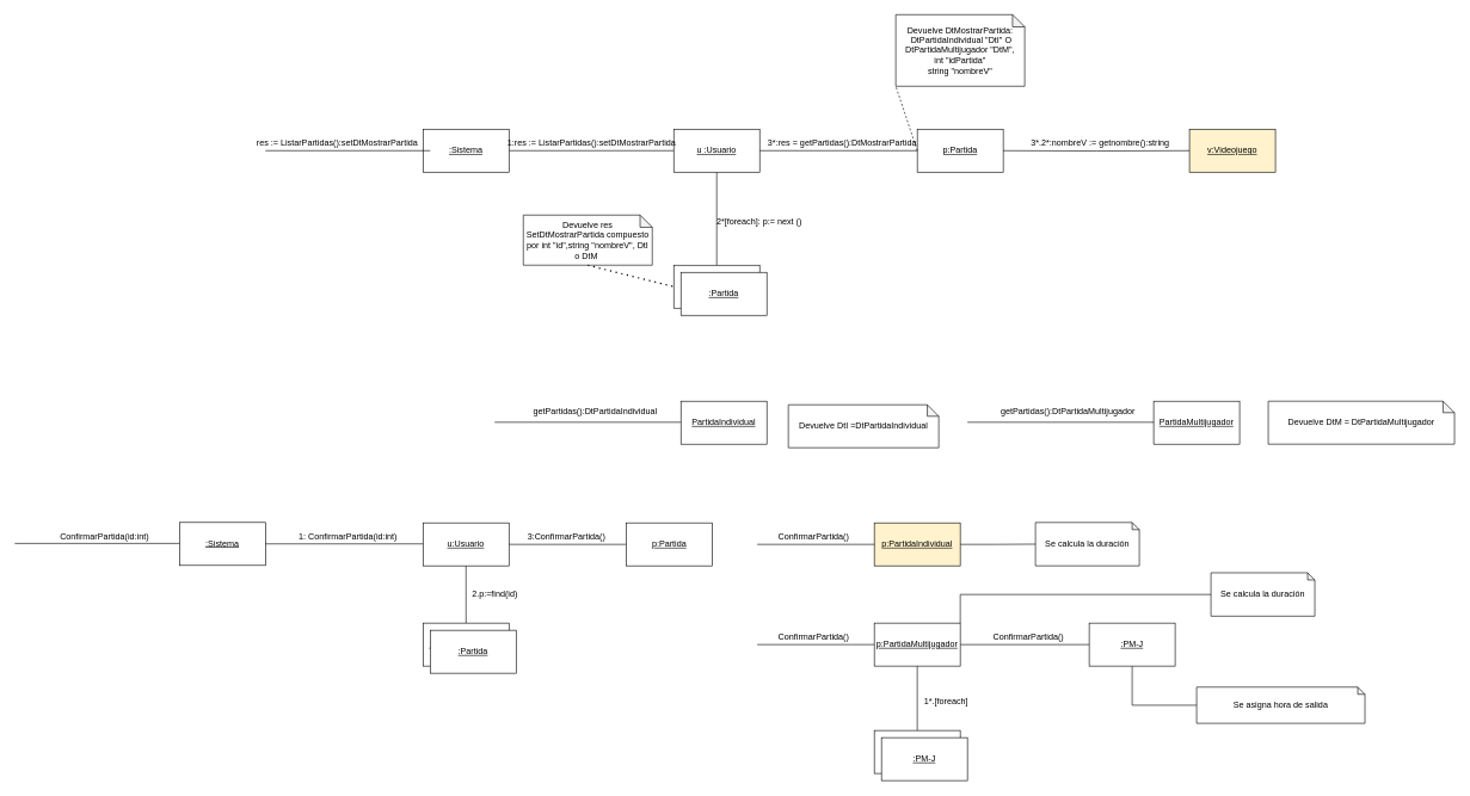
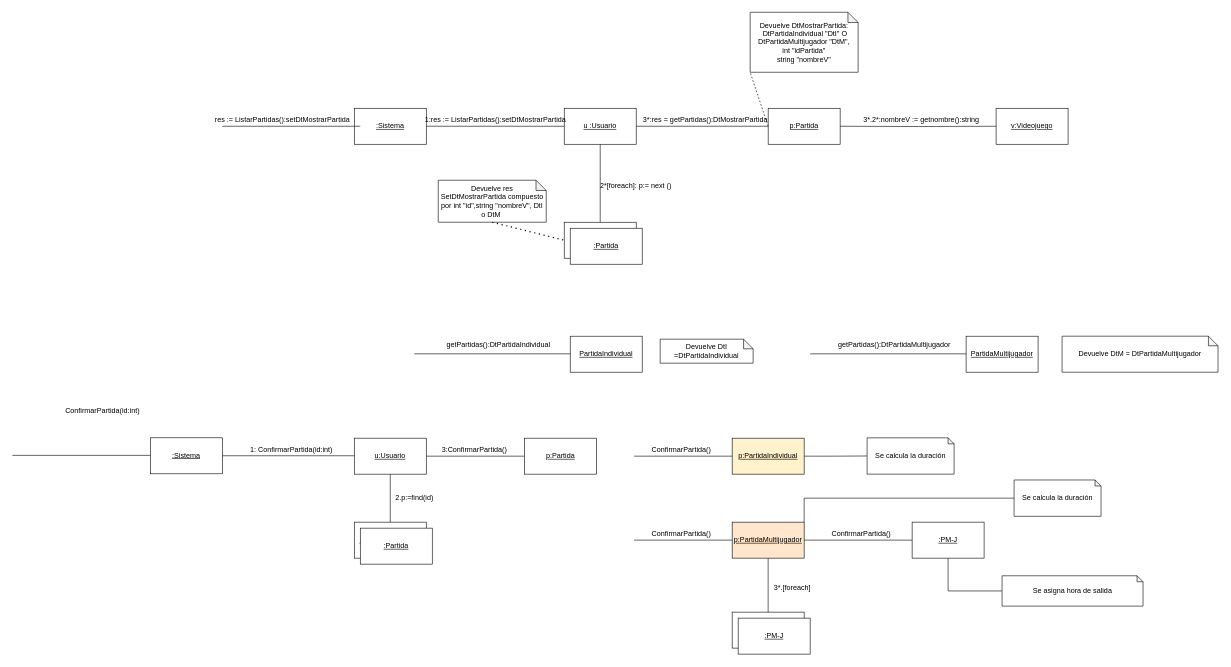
- <mxCell id="57" value="&lt;u&gt;v:Videojuego&lt;/u&gt;" style="rounded=0;whiteSpace=wrap;html=1;fillColor=#fff2cc;" vertex="1" parent="1"><mxGeometry x="1660" y="180" width="120" height="60" as="geometry" /></mxCell>
+ <mxCell id="57" value="&lt;u&gt;v:Videojuego&lt;/u&gt;" style="rounded=0;whiteSpace=wrap;html=1;" vertex="1" parent="1"><mxGeometry x="1660" y="180" width="120" height="60" as="geometry" /></mxCell>
- <mxCell id="18" value="Devuelve DtI =DtPartidaIndividual" style="shape=note;whiteSpace=wrap;html=1;backgroundOutline=1;darkOpacity=0.05;size=16;" parent="1" vertex="1"><mxGeometry x="1100" y="565" width="210" height="60" as="geometry" /></mxCell>
+ <mxCell id="18" value="Devuelve DtI =DtPartidaIndividual" style="shape=note;whiteSpace=wrap;html=1;backgroundOutline=1;darkOpacity=0.05;size=16;" parent="1" vertex="1"><mxGeometry x="1100" y="565" width="155" height="40" as="geometry" /></mxCell>
- <mxCell id="61" value="ConfirmarPartida(id:int)" style="text;html=1;align=center;verticalAlign=middle;resizable=0;points=[];autosize=1;strokeColor=none;fillColor=none;" vertex="1" parent="1"><mxGeometry x="75" y="739.41" width="140" height="20" as="geometry" /></mxCell>
+ <mxCell id="61" value="ConfirmarPartida(id:int)" style="text;html=1;align=center;verticalAlign=middle;resizable=0;points=[];autosize=1;strokeColor=none;fillColor=none;" vertex="1" parent="1"><mxGeometry x="100" y="674.41" width="140" height="20" as="geometry" /></mxCell>
- <mxCell id="37" value="&lt;u&gt;p:PartidaMultijugador&lt;/u&gt;" style="rounded=0;whiteSpace=wrap;html=1;" parent="1" vertex="1"><mxGeometry x="1220" y="870" width="120" height="60" as="geometry" /></mxCell>
+ <mxCell id="37" value="&lt;u&gt;p:PartidaMultijugador&lt;/u&gt;" style="rounded=0;whiteSpace=wrap;html=1;fillColor=#ffe6cc;" parent="1" vertex="1"><mxGeometry x="1220" y="870" width="120" height="60" as="geometry" /></mxCell>
- <mxCell id="51" value="1*.[foreach]" style="text;html=1;align=center;verticalAlign=middle;resizable=0;points=[];autosize=1;strokeColor=none;fillColor=none;" parent="1" vertex="1"><mxGeometry x="1280" y="970" width="80" height="20" as="geometry" /></mxCell>
+ <mxCell id="51" value="3*.[foreach]" style="text;html=1;align=center;verticalAlign=middle;resizable=0;points=[];autosize=1;strokeColor=none;fillColor=none;" parent="1" vertex="1"><mxGeometry x="1280" y="970" width="80" height="20" as="geometry" /></mxCell>
